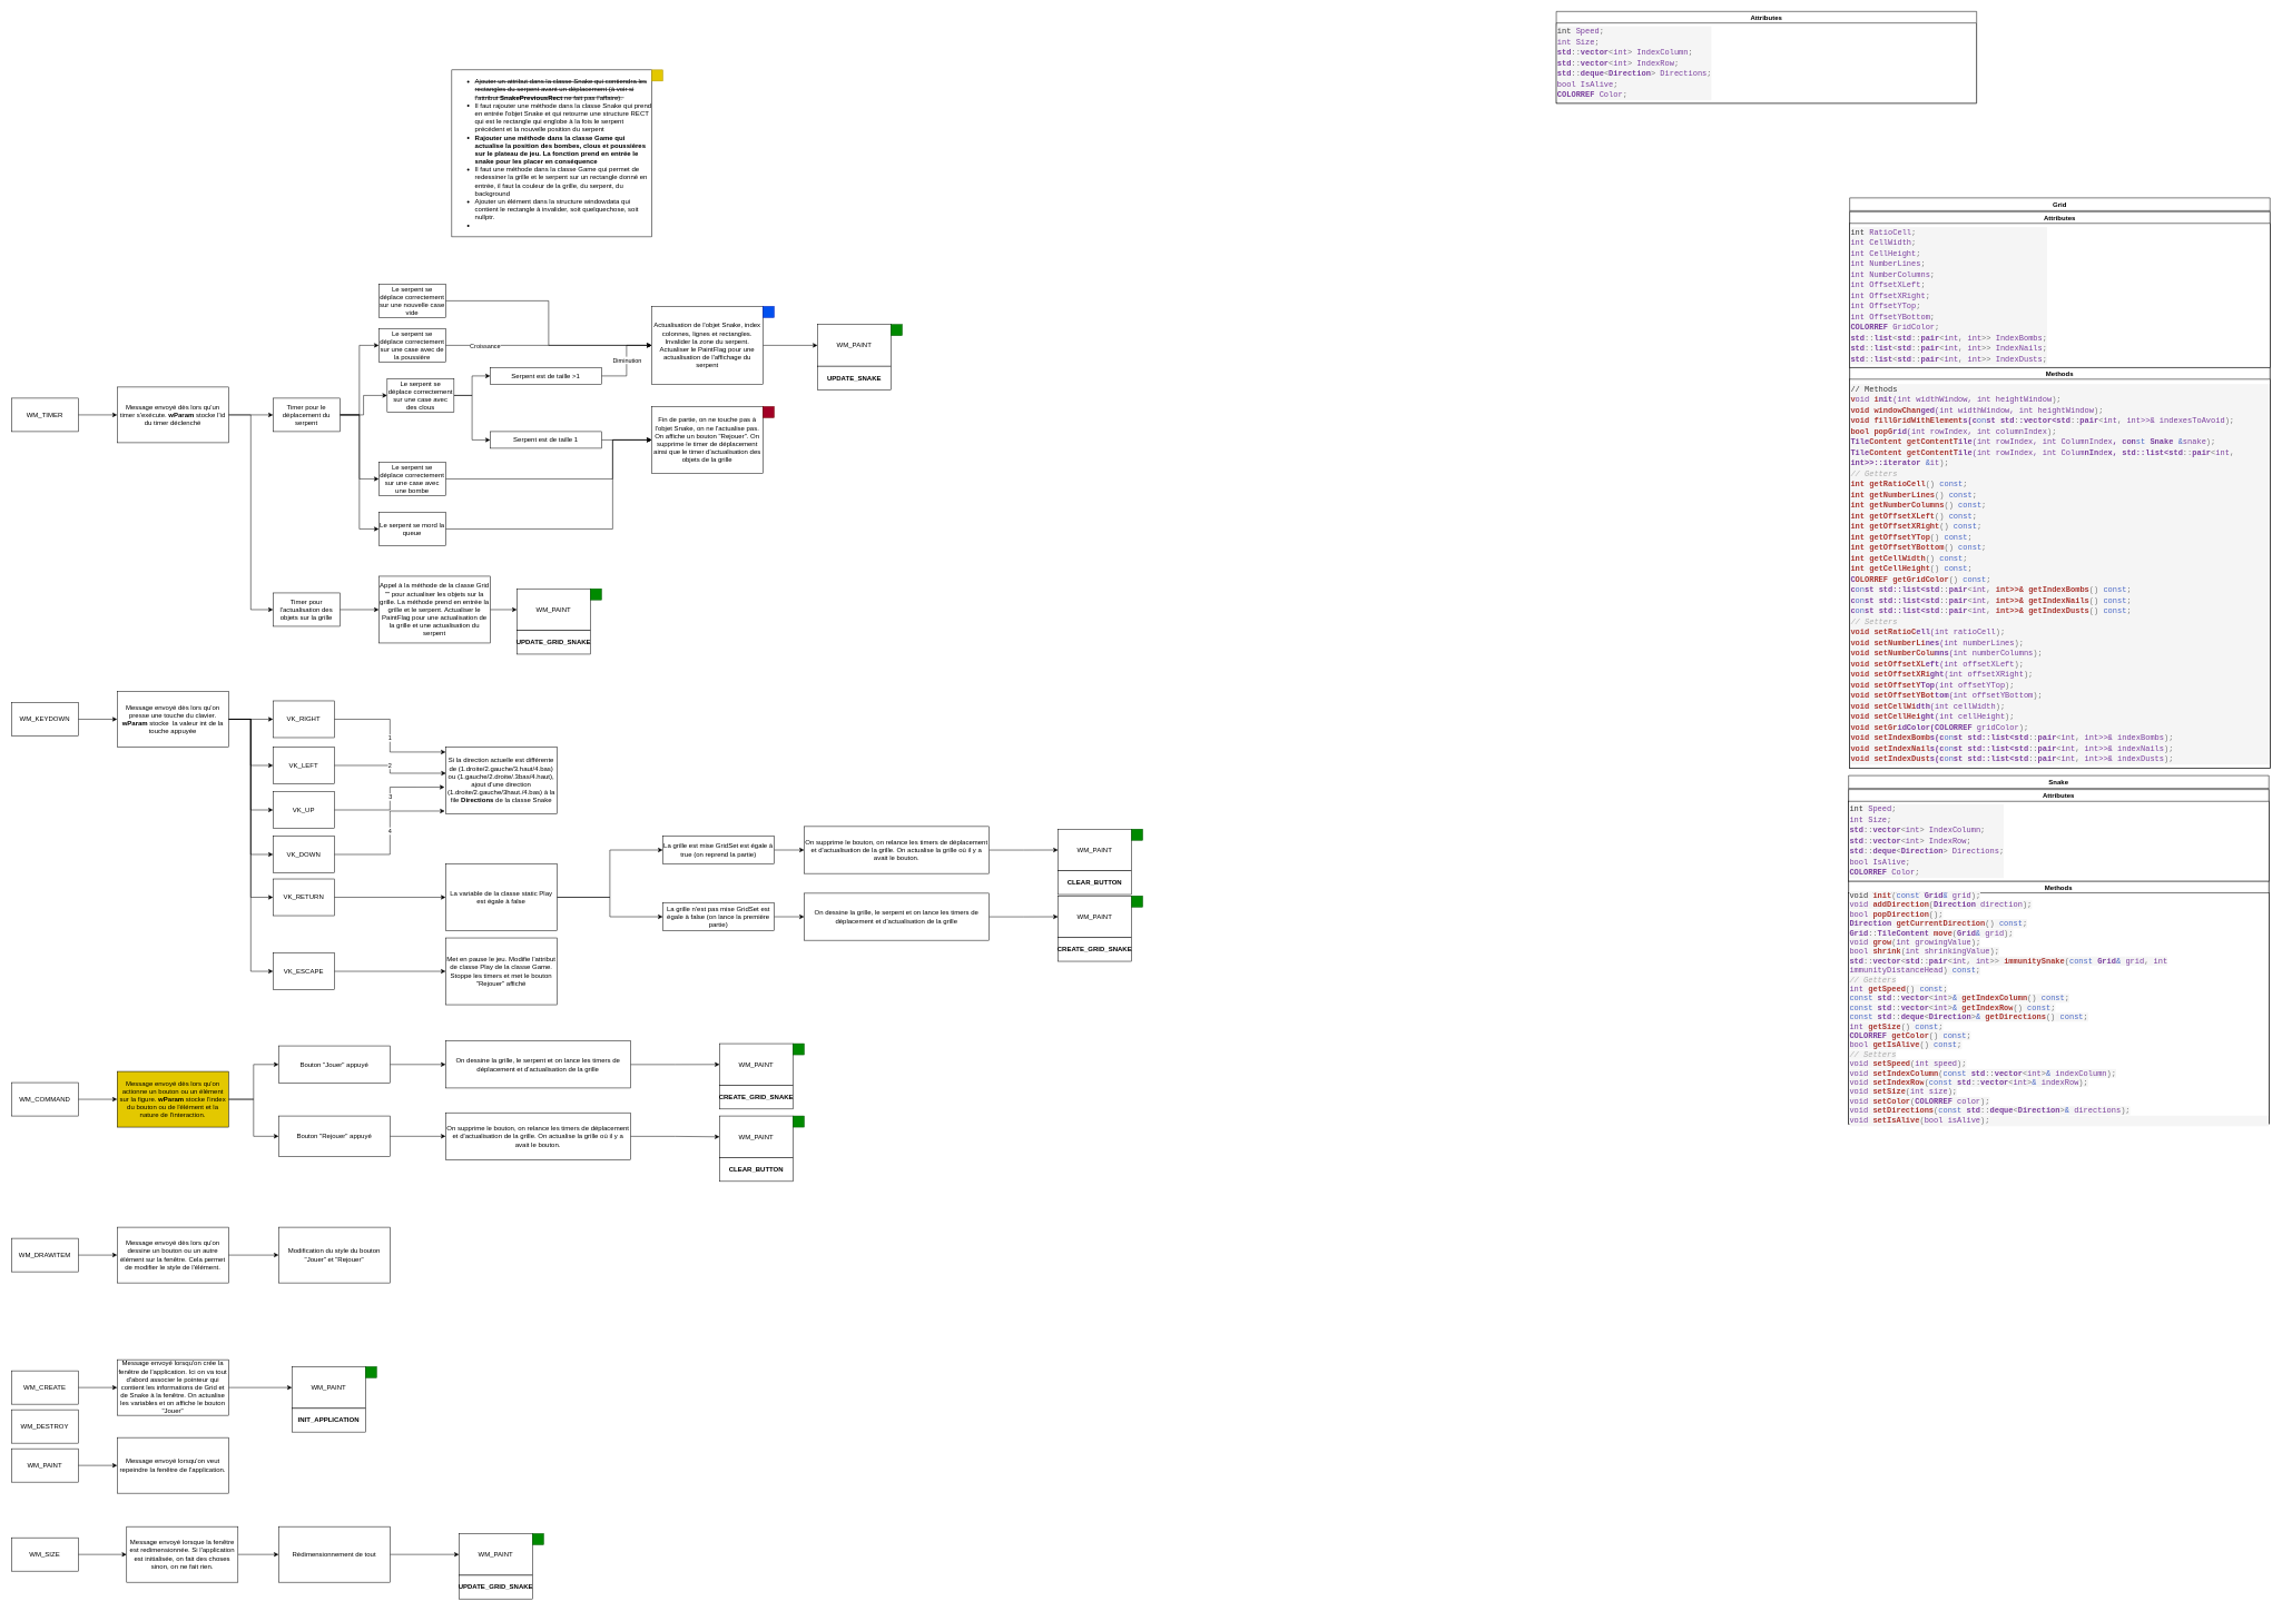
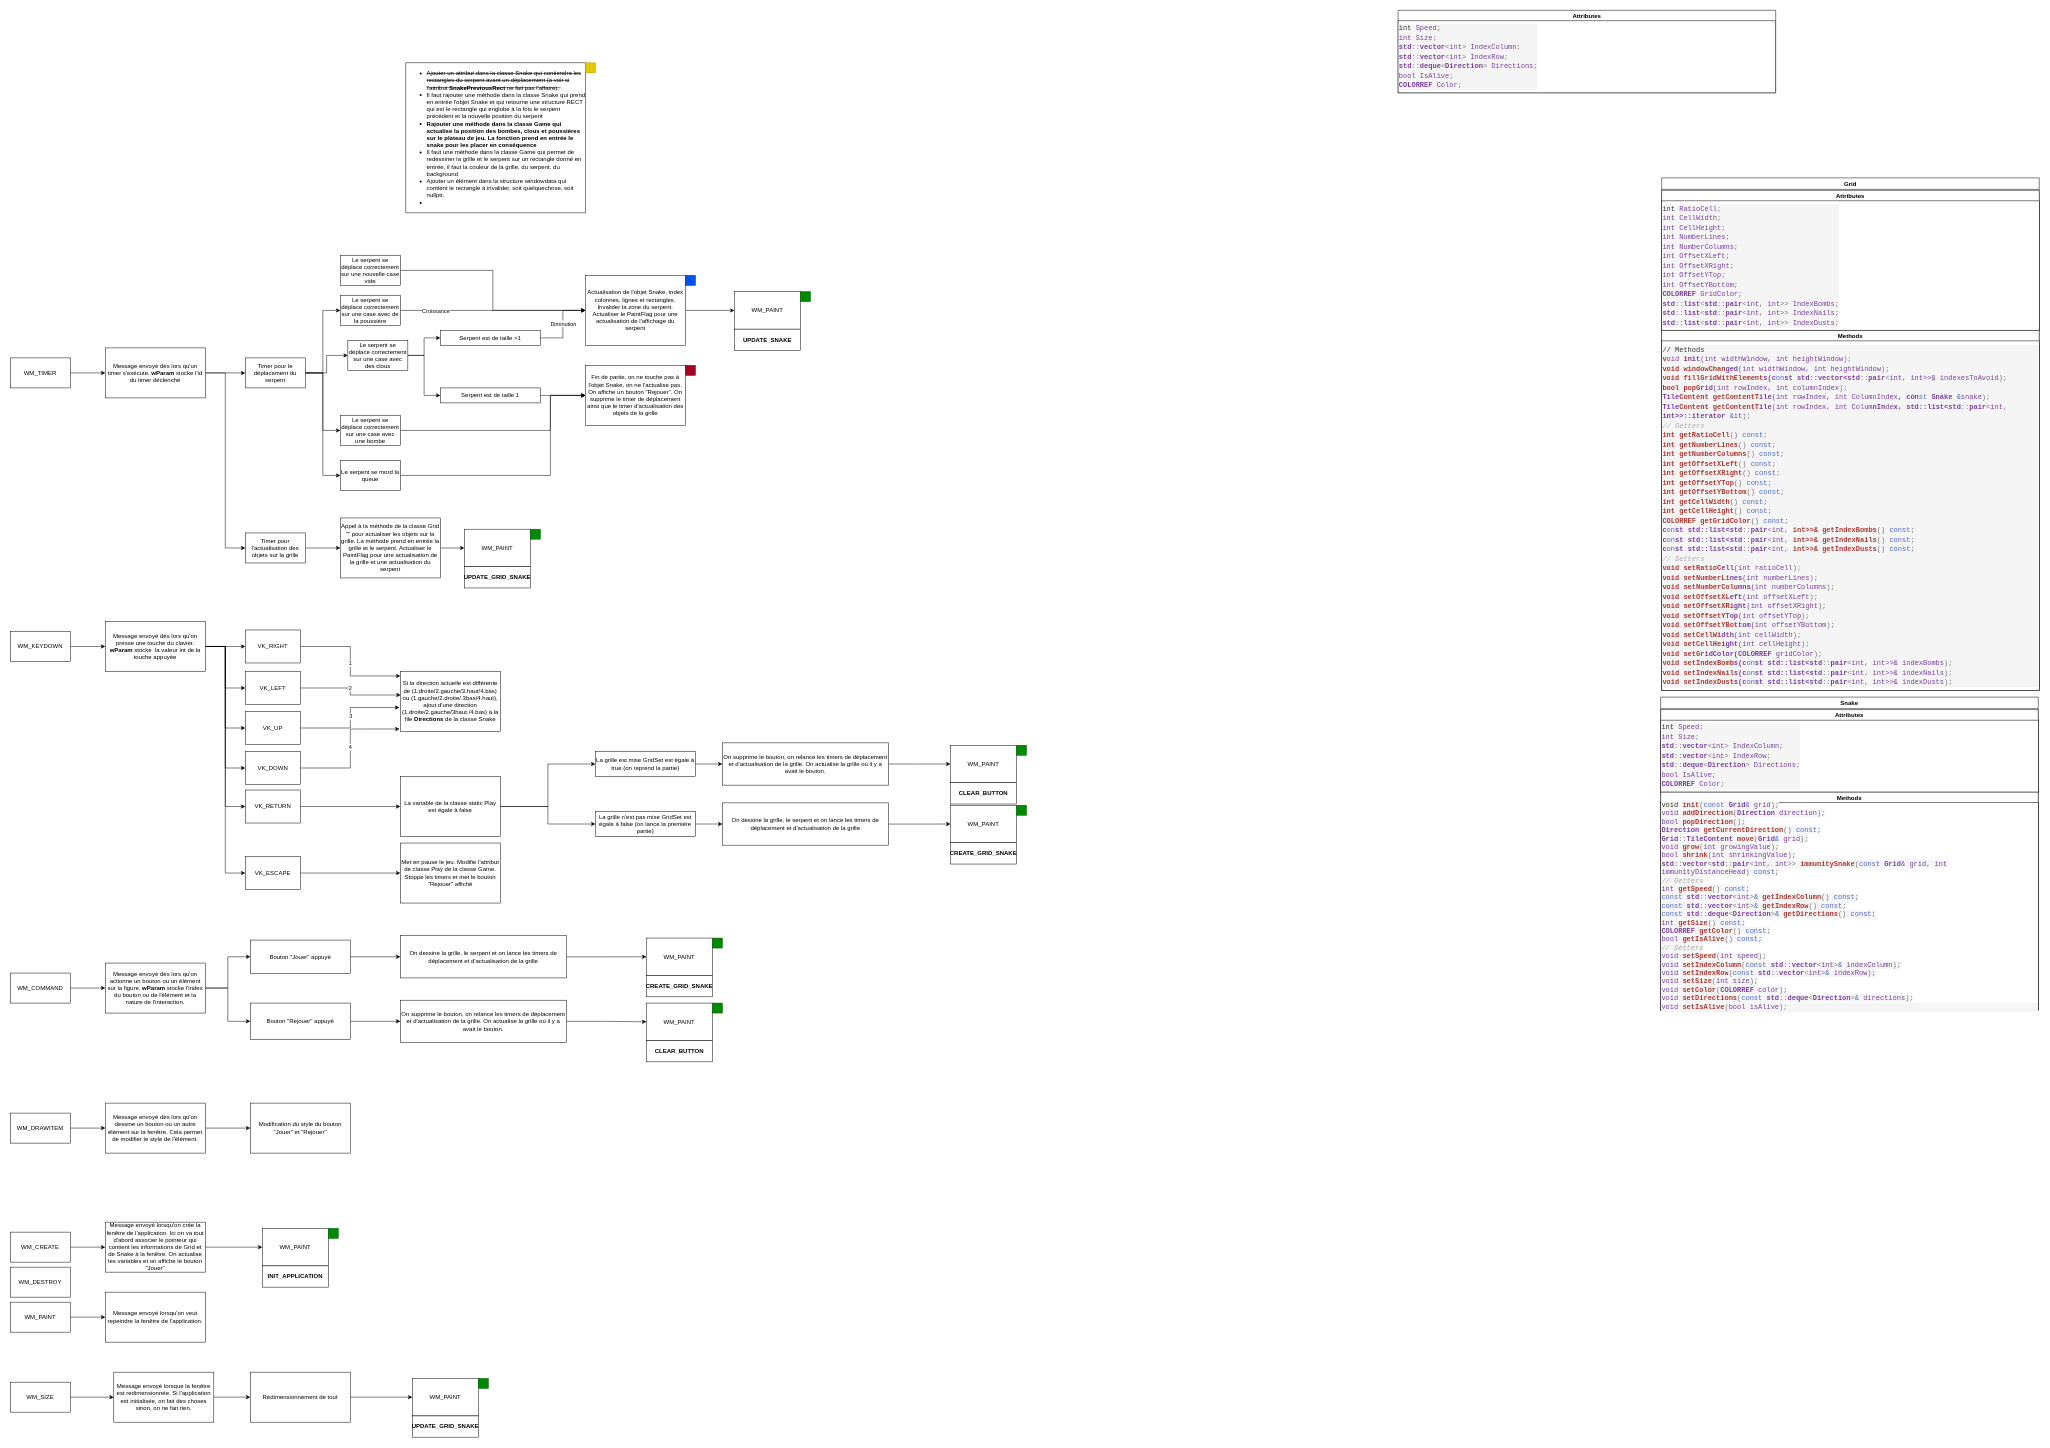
- <mxCell id="100" value="Message envoyé dès lors qu'on actionne un bouton ou un élément sur la figure. &lt;b&gt;wParam &lt;/b&gt;stocke l'index du bouton ou de l'élément et la nature de l'interaction." style="rounded=0;whiteSpace=wrap;html=1;fillColor=#e3c800;" parent="1" vertex="1"><mxGeometry x="210" y="1925" width="200" height="100" as="geometry" /></mxCell>
+ <mxCell id="100" value="Message envoyé dès lors qu'on actionne un bouton ou un élément sur la figure. &lt;b&gt;wParam &lt;/b&gt;stocke l'index du bouton ou de l'élément et la nature de l'interaction." style="rounded=0;whiteSpace=wrap;html=1;" parent="1" vertex="1"><mxGeometry x="210" y="1925" width="200" height="100" as="geometry" /></mxCell>
